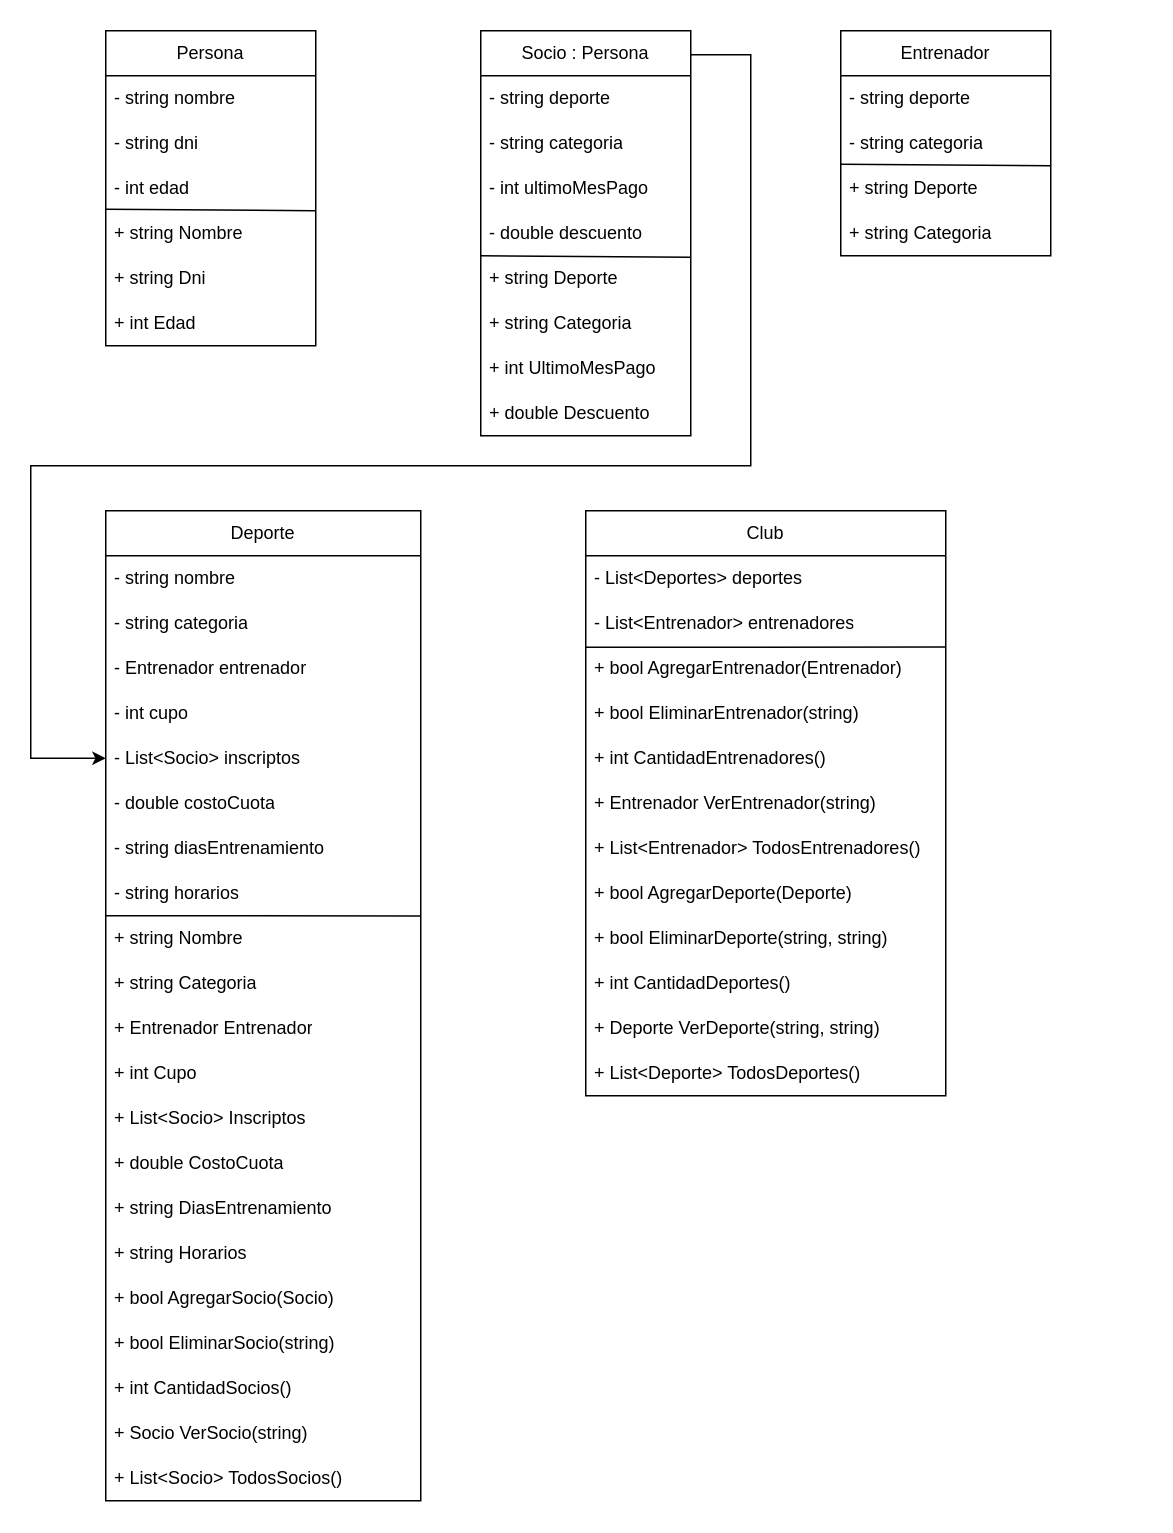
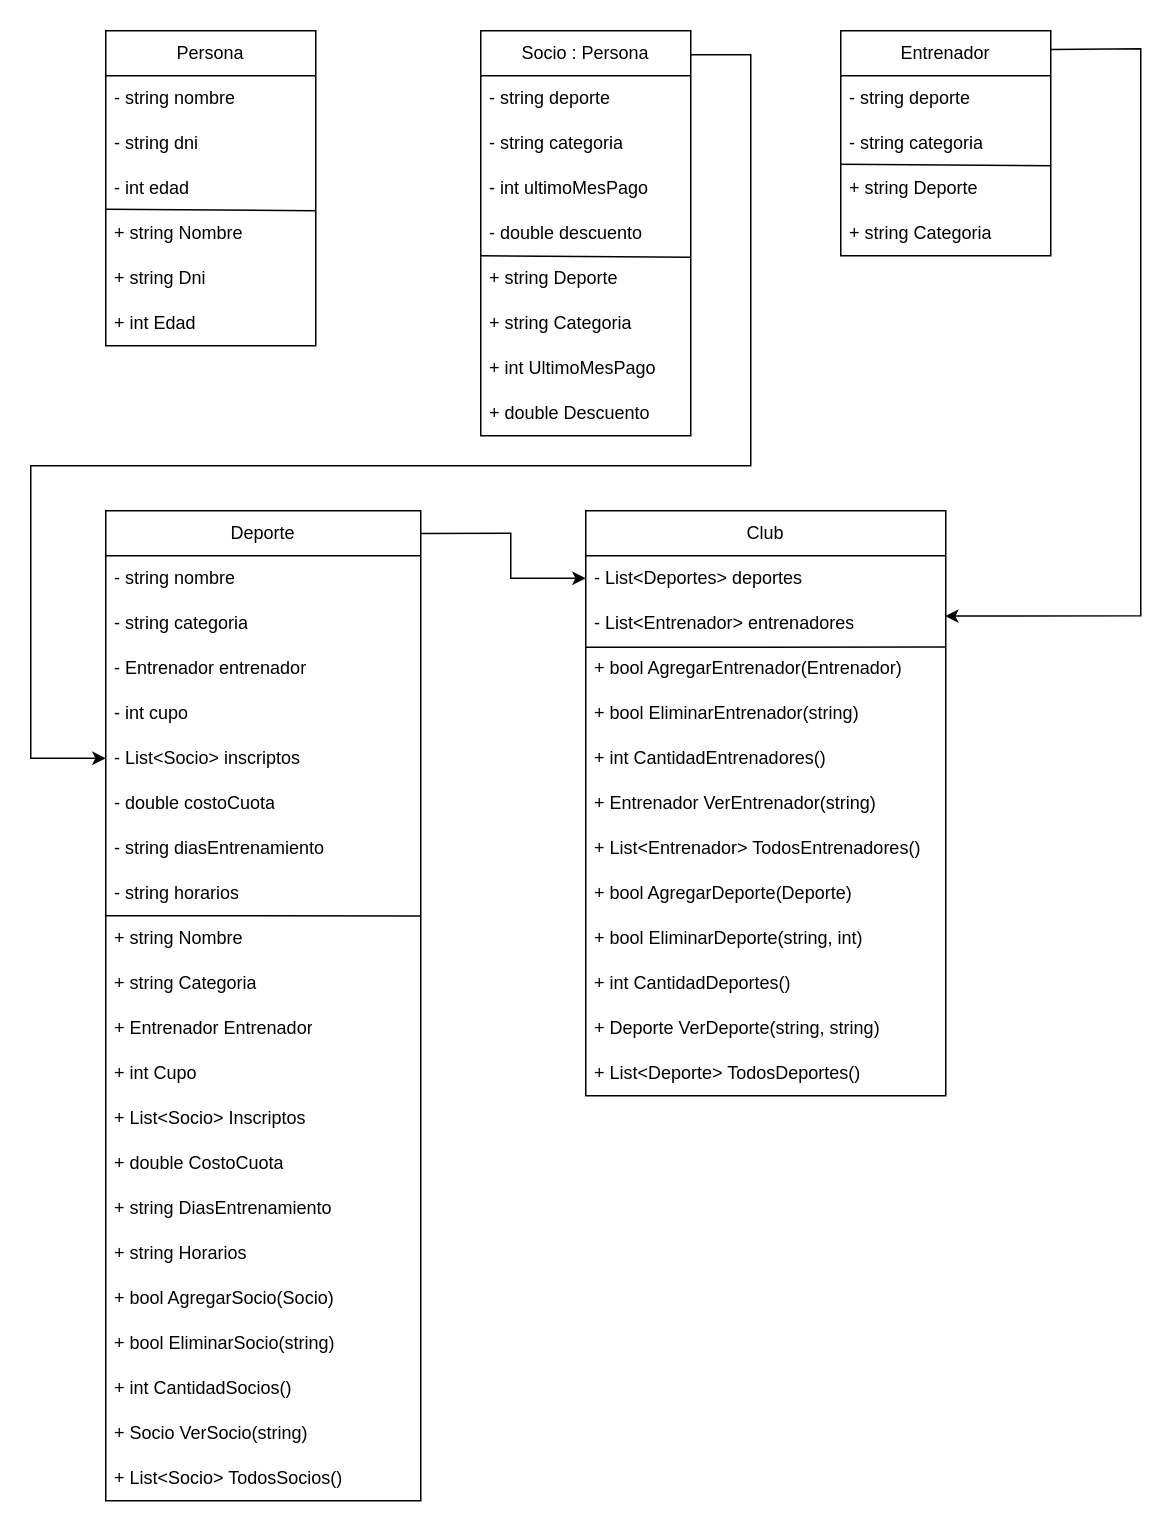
+ <mxCell id="64" value="" style="endArrow=classic;html=1;rounded=0;exitX=0.999;exitY=0.083;exitDx=0;exitDy=0;exitPerimeter=0;entryX=0.998;entryY=0.341;entryDx=0;entryDy=0;entryPerimeter=0;" edge="1" parent="1" source="20" target="51"><mxGeometry width="50" height="50" relative="1" as="geometry"><mxPoint x="360" y="210" as="sourcePoint" /><mxPoint x="410" y="160" as="targetPoint" /><Array as="points"><mxPoint x="760" y="32" /><mxPoint x="760" y="410" /></Array></mxGeometry></mxCell>
+ <mxCell id="63" value="" style="endArrow=classic;html=1;rounded=0;exitX=1;exitY=0.023;exitDx=0;exitDy=0;exitPerimeter=0;entryX=0;entryY=0.5;entryDx=0;entryDy=0;" edge="1" parent="1" source="26" target="50"><mxGeometry width="50" height="50" relative="1" as="geometry"><mxPoint x="360" y="410" as="sourcePoint" /><mxPoint x="380" y="380" as="targetPoint" /><Array as="points"><mxPoint x="340" y="355" /><mxPoint x="340" y="385" /></Array></mxGeometry></mxCell>
- <mxCell id="58" value="+ bool EliminarDeporte(string, string)" style="text;strokeColor=none;fillColor=none;align=left;verticalAlign=middle;spacingLeft=4;spacingRight=4;overflow=hidden;points=[[0,0.5],[1,0.5]];portConstraint=eastwest;rotatable=0;whiteSpace=wrap;html=1;" vertex="1" parent="49"><mxGeometry y="270" width="240" height="30" as="geometry" /></mxCell>
+ <mxCell id="58" value="+ bool EliminarDeporte(string, int)" style="text;strokeColor=none;fillColor=none;align=left;verticalAlign=middle;spacingLeft=4;spacingRight=4;overflow=hidden;points=[[0,0.5],[1,0.5]];portConstraint=eastwest;rotatable=0;whiteSpace=wrap;html=1;" vertex="1" parent="49"><mxGeometry y="270" width="240" height="30" as="geometry" /></mxCell>
